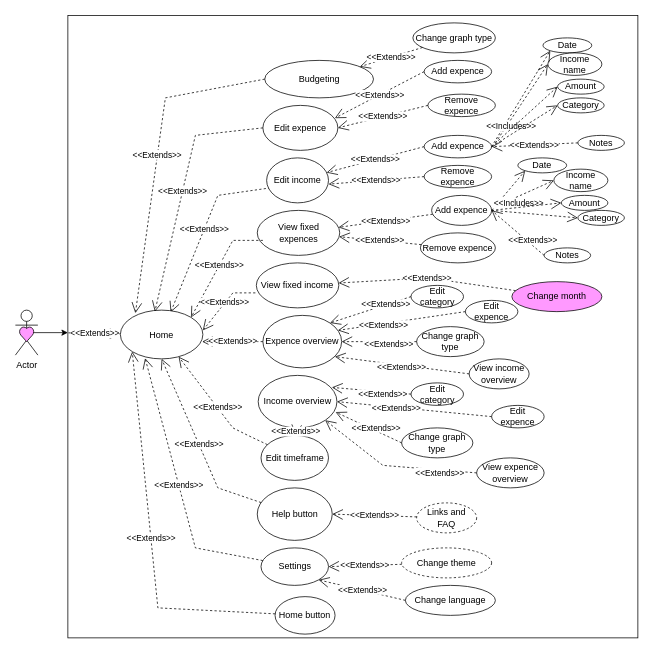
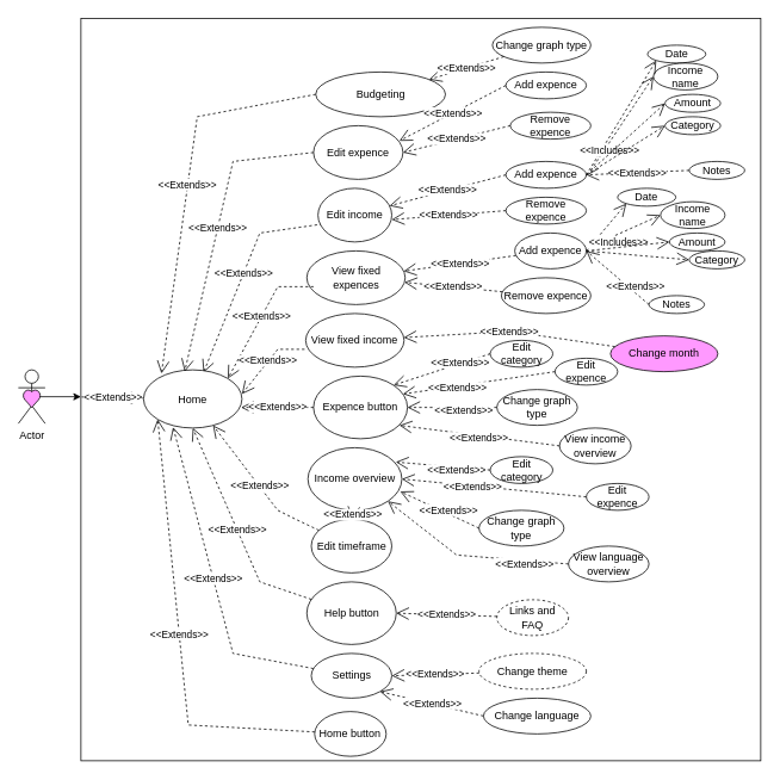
- <mxCell id="9" value="Expence overview" style="ellipse;whiteSpace=wrap;html=1;" vertex="1" parent="1"><mxGeometry x="350" y="420" width="105" height="70" as="geometry" /></mxCell>
+ <mxCell id="9" value="Expence button" style="ellipse;whiteSpace=wrap;html=1;" vertex="1" parent="1"><mxGeometry x="350" y="420" width="105" height="70" as="geometry" /></mxCell>
- <mxCell id="55" value="View expence overview" style="ellipse;whiteSpace=wrap;html=1;" vertex="1" parent="1"><mxGeometry x="635" y="610" width="90" height="40" as="geometry" /></mxCell>
+ <mxCell id="55" value="View language overview" style="ellipse;whiteSpace=wrap;html=1;" vertex="1" parent="1"><mxGeometry x="635" y="610" width="90" height="40" as="geometry" /></mxCell>
- <mxCell id="10" value="Home button" style="ellipse;whiteSpace=wrap;html=1;" vertex="1" parent="1"><mxGeometry x="366.25" y="795" width="80" height="50" as="geometry" /></mxCell>
+ <mxCell id="10" value="Home button" style="ellipse;whiteSpace=wrap;html=1;" vertex="1" parent="1"><mxGeometry x="351.25" y="795" width="80" height="50" as="geometry" /></mxCell>
